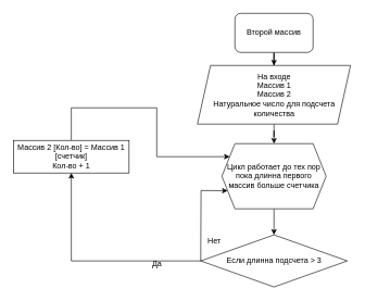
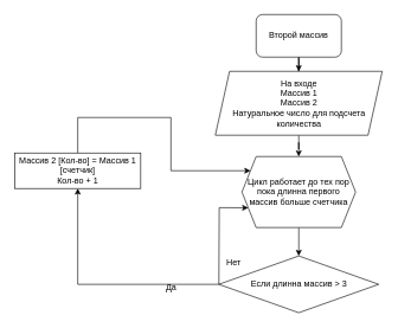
- <mxCell id="9" value="Если длинна подсчета &amp;gt; 3" style="rhombus;whiteSpace=wrap;html=1;" parent="1" vertex="1"><mxGeometry x="307.5" y="360" width="225" height="80" as="geometry" /></mxCell>
+ <mxCell id="9" value="Если длинна массив &amp;gt; 3" style="rhombus;whiteSpace=wrap;html=1;" parent="1" vertex="1"><mxGeometry x="307.5" y="360" width="225" height="80" as="geometry" /></mxCell>
